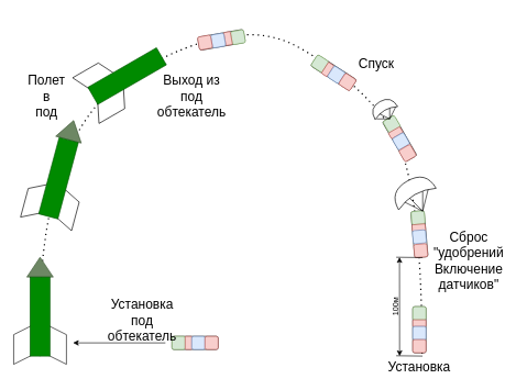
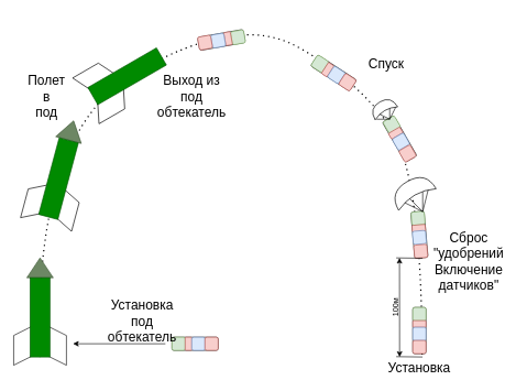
- <mxCell id="69" value="Спуск" style="text;html=1;align=center;verticalAlign=middle;whiteSpace=wrap;rounded=0;fontSize=20;" parent="1" vertex="1"><mxGeometry x="540" y="80" width="60" height="30" as="geometry" /></mxCell>
+ <mxCell id="69" value="Спуск" style="text;html=1;align=center;verticalAlign=middle;whiteSpace=wrap;rounded=0;fontSize=20;" parent="1" vertex="1"><mxGeometry x="555" y="80" width="60" height="30" as="geometry" /></mxCell>
